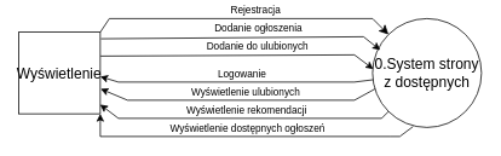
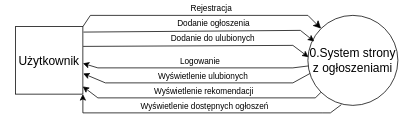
- <mxCell id="2" value="Wyświetlenie" style="whiteSpace=wrap;html=1;aspect=fixed;fontSize=16;" parent="1" vertex="1"><mxGeometry x="20" y="35" width="90" height="90" as="geometry" /></mxCell>
+ <mxCell id="2" value="Użytkownik" style="whiteSpace=wrap;html=1;aspect=fixed;fontSize=16;" parent="1" vertex="1"><mxGeometry x="20" y="35" width="90" height="90" as="geometry" /></mxCell>
- <mxCell id="3" value="0.System strony z dostępnych" style="ellipse;whiteSpace=wrap;html=1;aspect=fixed;fontSize=16;" parent="1" vertex="1"><mxGeometry x="410" y="20" width="120" height="120" as="geometry" /></mxCell>
+ <mxCell id="3" value="0.System strony z ogłoszeniami" style="ellipse;whiteSpace=wrap;html=1;aspect=fixed;fontSize=16;" parent="1" vertex="1"><mxGeometry x="410" y="20" width="120" height="120" as="geometry" /></mxCell>
